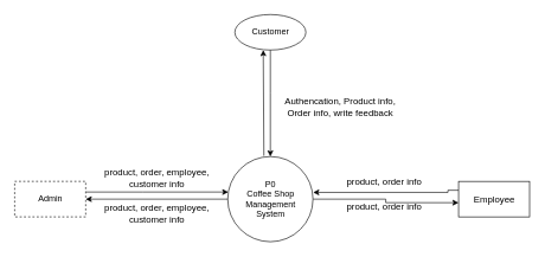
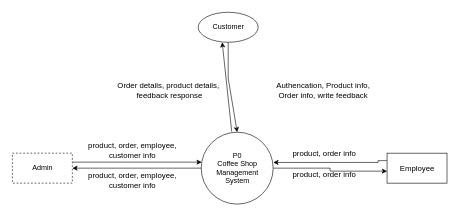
+ <mxCell id="13" value="Order details, product details,&lt;br&gt;&amp;nbsp;feedback response" style="text;html=1;resizable=0;autosize=1;align=center;verticalAlign=middle;points=[];fillColor=none;strokeColor=none;rounded=0;fontFamily=Helvetica;fontSize=13;" vertex="1" parent="1"><mxGeometry x="185" y="130" width="190" height="40" as="geometry" /></mxCell>
- <mxCell id="10" value="Authencation, Product info,&amp;nbsp;&lt;br&gt;Order info, write feedback&amp;nbsp;" style="text;html=1;resizable=0;autosize=1;align=center;verticalAlign=middle;points=[];fillColor=none;strokeColor=none;rounded=0;fontFamily=Helvetica;fontSize=13;" vertex="1" parent="1"><mxGeometry x="390" y="130" width="180" height="40" as="geometry" /></mxCell>
+ <mxCell id="10" value="Authencation, Product info,&amp;nbsp;&lt;br&gt;Order info, write feedback&amp;nbsp;" style="text;html=1;resizable=0;autosize=1;align=center;verticalAlign=middle;points=[];fillColor=none;strokeColor=none;rounded=0;fontFamily=Helvetica;fontSize=13;" vertex="1" parent="1"><mxGeometry x="450" y="130" width="180" height="40" as="geometry" /></mxCell>
- <mxCell id="3" value="P0&lt;br&gt;Coffee Shop &lt;br&gt;Management &lt;br&gt;System" style="shape=ellipse;html=1;dashed=0;whitespace=wrap;aspect=fixed;perimeter=ellipsePerimeter;" vertex="1" parent="1"><mxGeometry x="320" y="220" width="120" height="120" as="geometry" /></mxCell>
+ <mxCell id="3" value="P0&lt;br&gt;Coffee Shop &lt;br&gt;Management &lt;br&gt;System" style="shape=ellipse;html=1;dashed=0;whitespace=wrap;aspect=fixed;perimeter=ellipsePerimeter;" vertex="1" parent="1"><mxGeometry x="335" y="220" width="120" height="120" as="geometry" /></mxCell>
